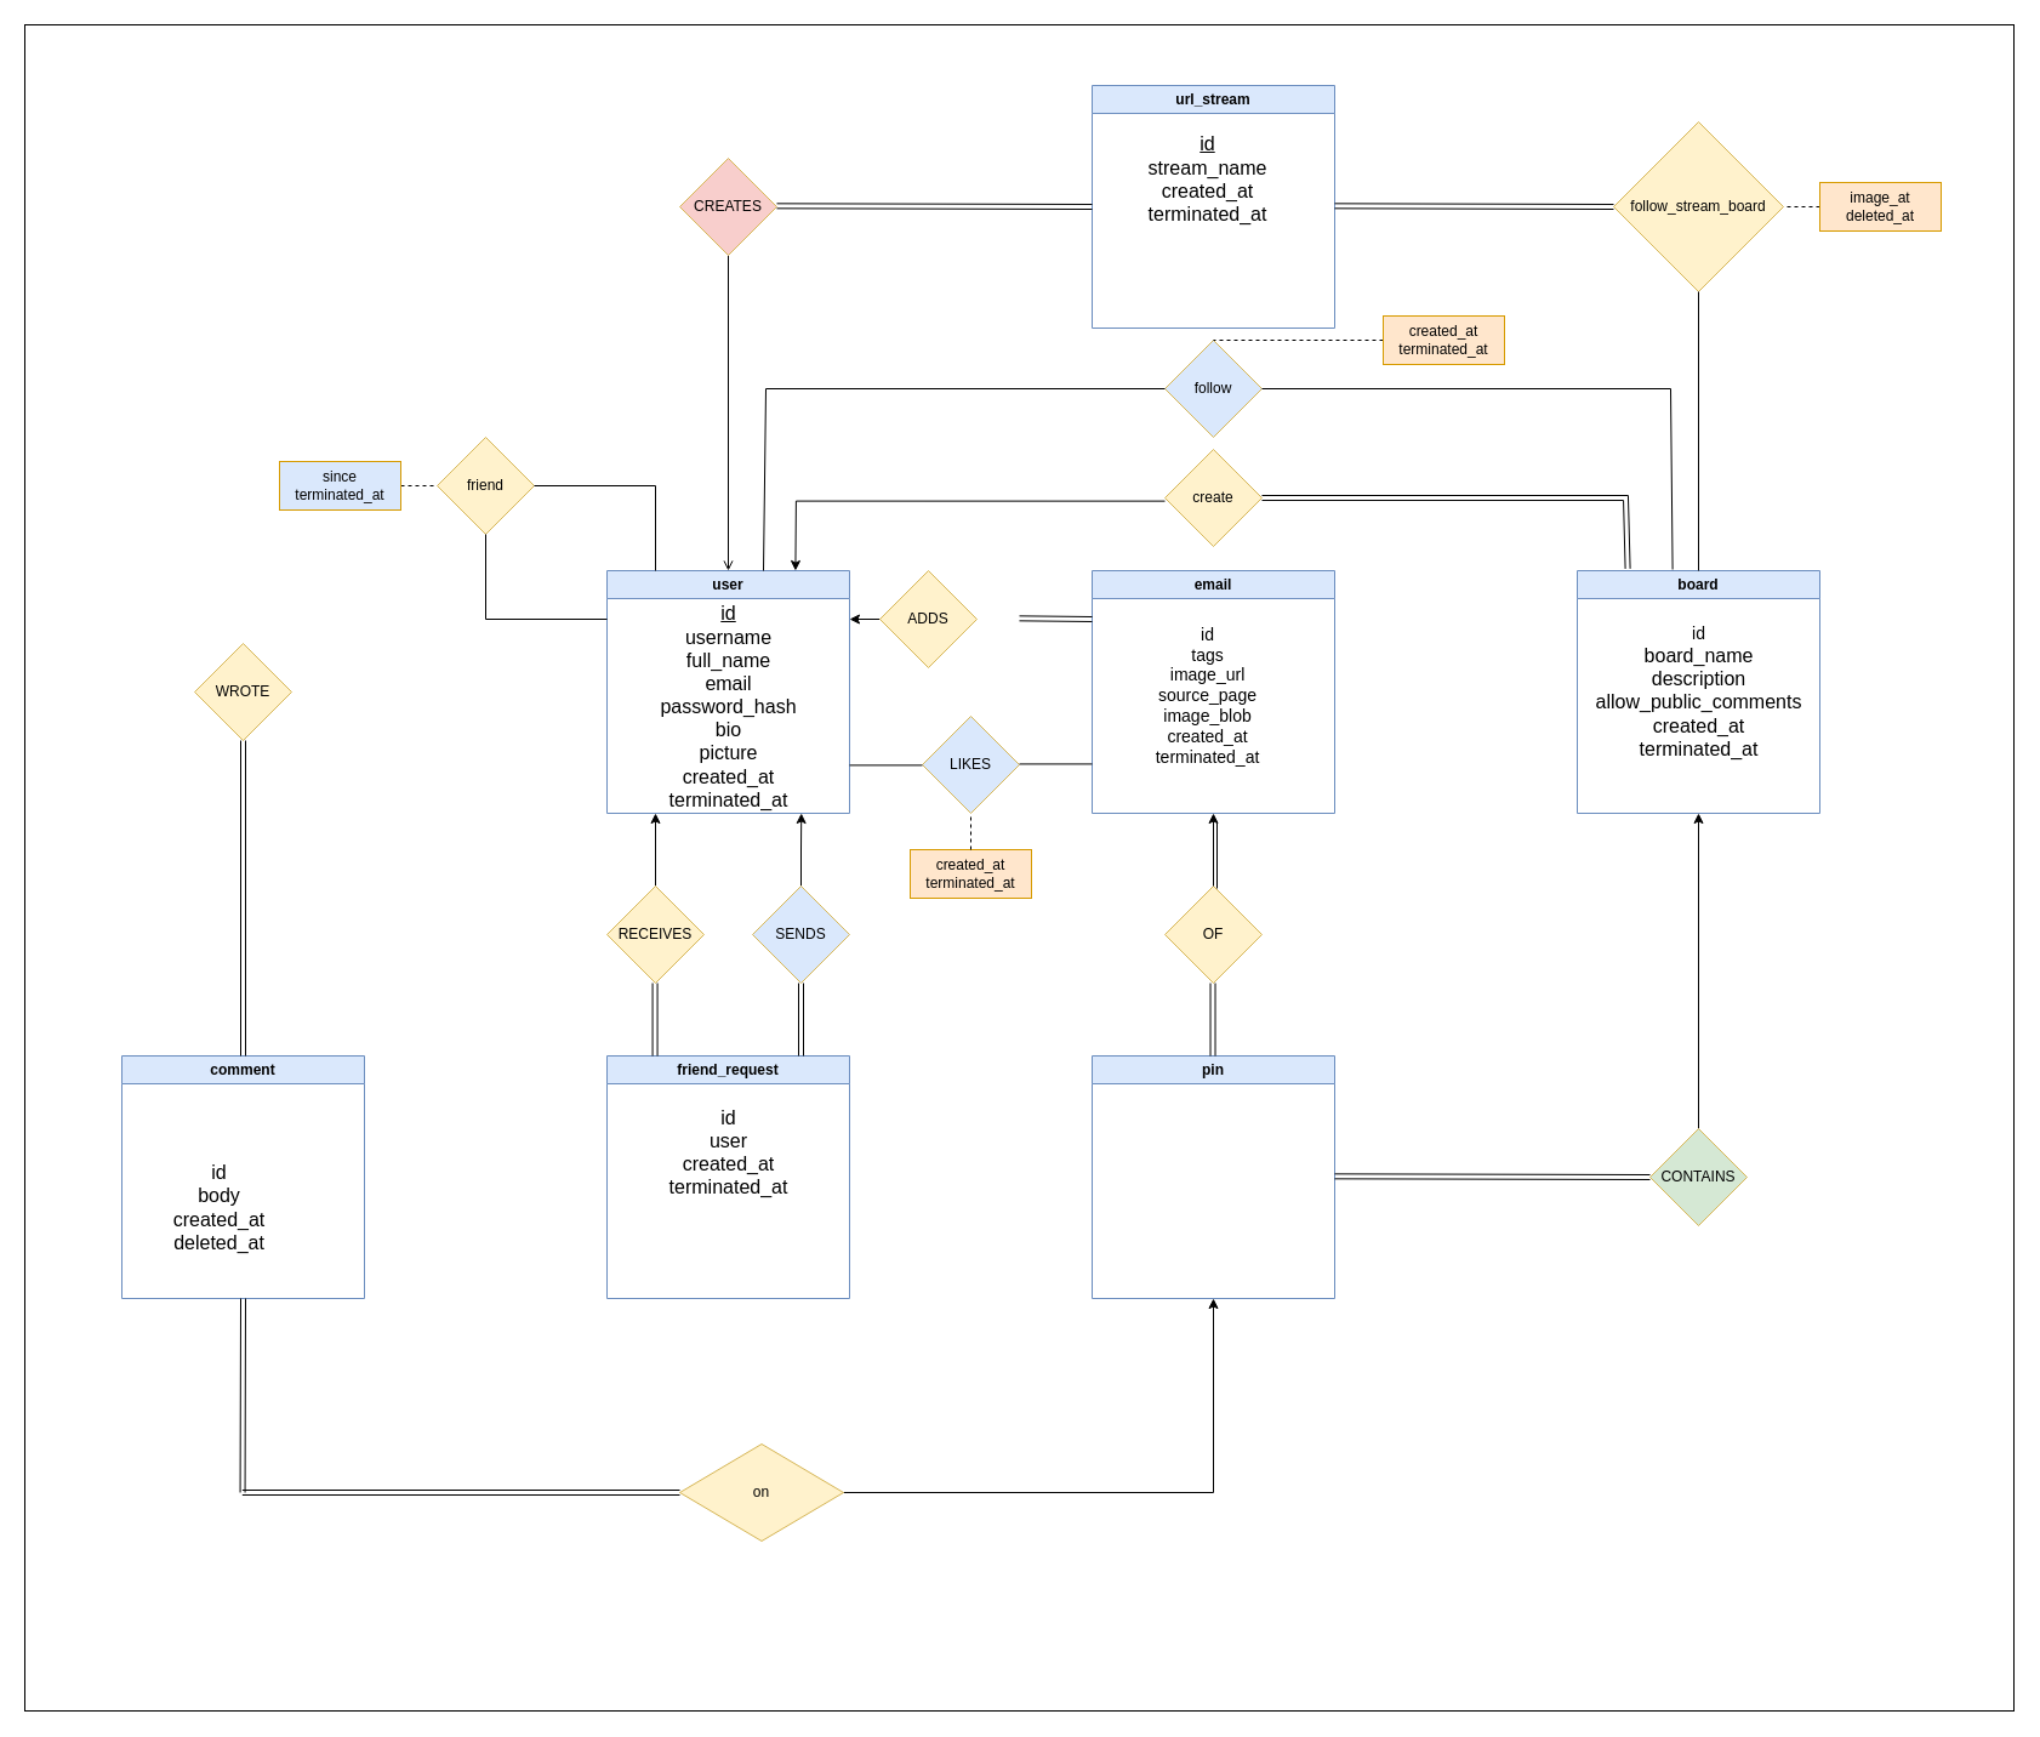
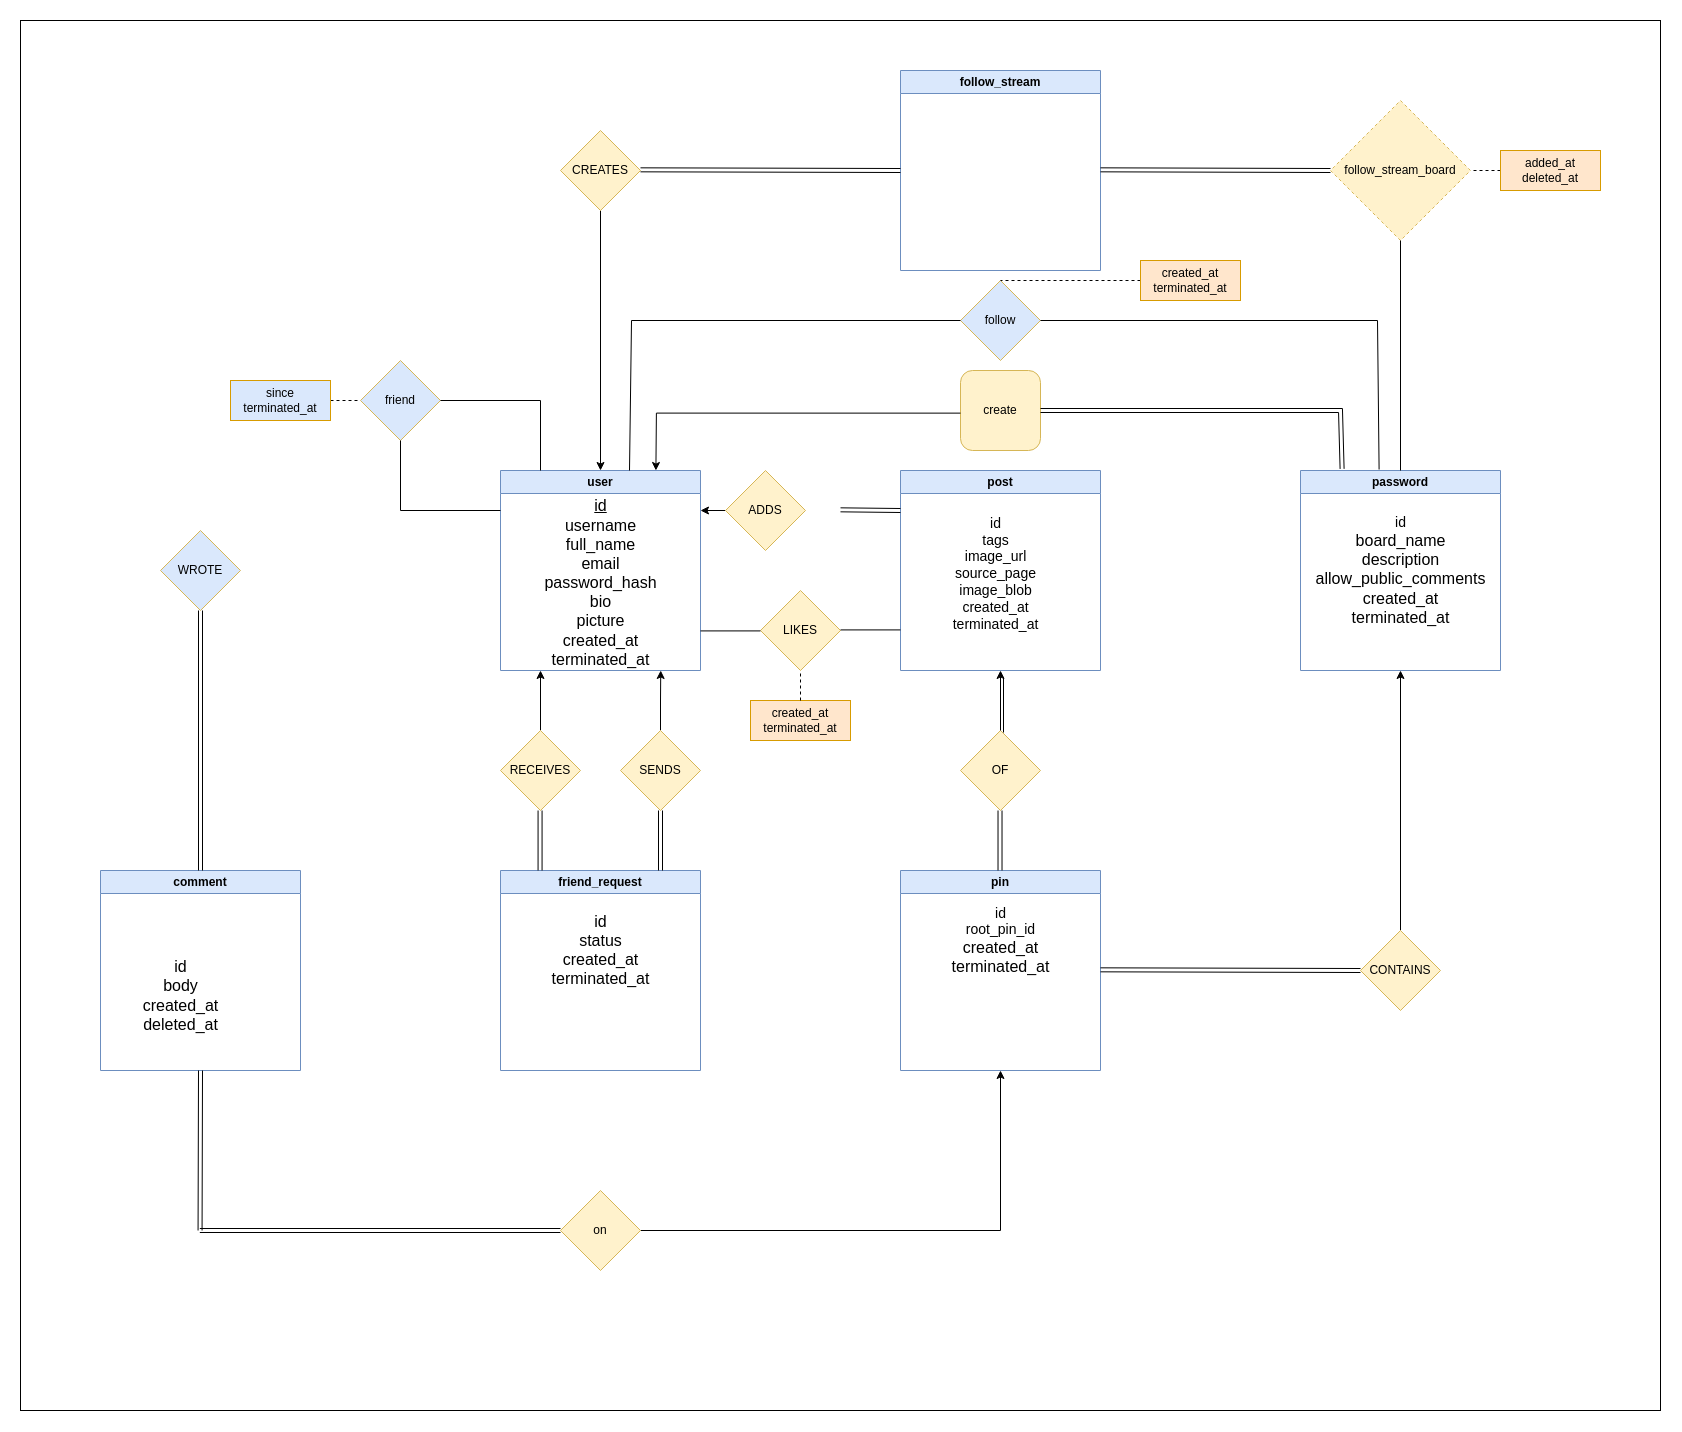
- <mxCell id="15" value="url_stream" style="swimlane;whiteSpace=wrap;html=1;fillColor=#dae8fc;strokeColor=#6c8ebf;" parent="1" vertex="1"><mxGeometry x="900" y="70" width="200" height="200" as="geometry" /></mxCell>
+ <mxCell id="15" value="follow_stream" style="swimlane;whiteSpace=wrap;html=1;fillColor=#dae8fc;strokeColor=#6c8ebf;" parent="1" vertex="1"><mxGeometry x="900" y="70" width="200" height="200" as="geometry" /></mxCell>
- <mxCell id="16" value="&lt;div&gt;&lt;br&gt;&lt;/div&gt;&lt;div&gt;&lt;font size=&quot;3&quot;&gt;&lt;u&gt;id&lt;/u&gt;&lt;/font&gt;&lt;/div&gt;&lt;div&gt;&lt;font size=&quot;3&quot;&gt;stream_name&lt;/font&gt;&lt;/div&gt;&lt;div&gt;&lt;font size=&quot;3&quot;&gt;created_at&lt;/font&gt;&lt;/div&gt;&lt;div&gt;&lt;font size=&quot;3&quot;&gt;terminated_at&lt;/font&gt;&lt;/div&gt;" style="text;html=1;align=center;verticalAlign=middle;resizable=0;points=[];autosize=1;strokeColor=none;fillColor=none;" parent="15" vertex="1"><mxGeometry x="35" y="20" width="120" height="100" as="geometry" /></mxCell>
- <mxCell id="22" value="CREATES" style="rhombus;whiteSpace=wrap;html=1;fillColor=#f8cecc;strokeColor=#d6b656;" parent="1" vertex="1"><mxGeometry x="560" y="130" width="80" height="80" as="geometry" /></mxCell>
+ <mxCell id="22" value="CREATES" style="rhombus;whiteSpace=wrap;html=1;fillColor=#fff2cc;strokeColor=#d6b656;" parent="1" vertex="1"><mxGeometry x="560" y="130" width="80" height="80" as="geometry" /></mxCell>
- <mxCell id="23" value="follow_stream_board" style="rhombus;whiteSpace=wrap;html=1;fillColor=#fff2cc;strokeColor=#d6b656;" parent="1" vertex="1"><mxGeometry x="1330" y="100" width="140" height="140" as="geometry" /></mxCell>
+ <mxCell id="23" value="follow_stream_board" style="rhombus;whiteSpace=wrap;html=1;fillColor=#fff2cc;strokeColor=#d6b656;dashed=1;" parent="1" vertex="1"><mxGeometry x="1330" y="100" width="140" height="140" as="geometry" /></mxCell>
- <mxCell id="64" value="&lt;div&gt;image_at&lt;/div&gt;deleted_at" style="rounded=0;whiteSpace=wrap;html=1;fillColor=#ffe6cc;strokeColor=#d79b00;" vertex="1" parent="1"><mxGeometry x="1500" y="150" width="100" height="40" as="geometry" /></mxCell>
+ <mxCell id="64" value="&lt;div&gt;added_at&lt;/div&gt;deleted_at" style="rounded=0;whiteSpace=wrap;html=1;fillColor=#ffe6cc;strokeColor=#d79b00;" vertex="1" parent="1"><mxGeometry x="1500" y="150" width="100" height="40" as="geometry" /></mxCell>
- <mxCell id="34" value="friend" style="rhombus;whiteSpace=wrap;html=1;fillColor=#fff2cc;strokeColor=#d6b656;" parent="1" vertex="1"><mxGeometry x="360" y="360" width="80" height="80" as="geometry" /></mxCell>
+ <mxCell id="34" value="friend" style="rhombus;whiteSpace=wrap;html=1;fillColor=#dae8fc;strokeColor=#d6b656;" parent="1" vertex="1"><mxGeometry x="360" y="360" width="80" height="80" as="geometry" /></mxCell>
- <mxCell id="20" value="create" style="rhombus;whiteSpace=wrap;html=1;fillColor=#fff2cc;strokeColor=#d6b656;" parent="1" vertex="1"><mxGeometry x="960" y="370" width="80" height="80" as="geometry" /></mxCell>
+ <mxCell id="20" value="create" style="whiteSpace=wrap;html=1;fillColor=#fff2cc;strokeColor=#d6b656;rounded=1;" parent="1" vertex="1"><mxGeometry x="960" y="370" width="80" height="80" as="geometry" /></mxCell>
- <mxCell id="21" style="edgeStyle=orthogonalEdgeStyle;rounded=0;orthogonalLoop=1;jettySize=auto;html=1;exitX=0.5;exitY=1;exitDx=0;exitDy=0;endArrow=open;" parent="1" source="22" target="3" edge="1"><mxGeometry relative="1" as="geometry" /></mxCell>
+ <mxCell id="21" style="edgeStyle=orthogonalEdgeStyle;rounded=0;orthogonalLoop=1;jettySize=auto;html=1;exitX=0.5;exitY=1;exitDx=0;exitDy=0;" parent="1" source="22" target="3" edge="1"><mxGeometry relative="1" as="geometry" /></mxCell>
- <mxCell id="5" value="email" style="swimlane;whiteSpace=wrap;html=1;startSize=23;fillColor=#dae8fc;strokeColor=#6c8ebf;" parent="1" vertex="1"><mxGeometry x="900" y="470" width="200" height="200" as="geometry" /></mxCell>
+ <mxCell id="5" value="post" style="swimlane;whiteSpace=wrap;html=1;startSize=23;fillColor=#dae8fc;strokeColor=#6c8ebf;" parent="1" vertex="1"><mxGeometry x="900" y="470" width="200" height="200" as="geometry" /></mxCell>
- <mxCell id="7" value="board" style="swimlane;whiteSpace=wrap;html=1;fillColor=#dae8fc;strokeColor=#6c8ebf;" parent="1" vertex="1"><mxGeometry x="1300" y="470" width="200" height="200" as="geometry" /></mxCell>
+ <mxCell id="7" value="password" style="swimlane;whiteSpace=wrap;html=1;fillColor=#dae8fc;strokeColor=#6c8ebf;" parent="1" vertex="1"><mxGeometry x="1300" y="470" width="200" height="200" as="geometry" /></mxCell>
- <mxCell id="29" value="WROTE" style="rhombus;whiteSpace=wrap;html=1;fillColor=#fff2cc;strokeColor=#d6b656;" parent="1" vertex="1"><mxGeometry x="160" y="530" width="80" height="80" as="geometry" /></mxCell>
+ <mxCell id="29" value="WROTE" style="rhombus;whiteSpace=wrap;html=1;fillColor=#dae8fc;strokeColor=#d6b656;" parent="1" vertex="1"><mxGeometry x="160" y="530" width="80" height="80" as="geometry" /></mxCell>
- <mxCell id="19" value="LIKES" style="rhombus;whiteSpace=wrap;html=1;fillColor=#dae8fc;strokeColor=#d6b656;" parent="1" vertex="1"><mxGeometry x="760" y="590" width="80" height="80" as="geometry" /></mxCell>
+ <mxCell id="19" value="LIKES" style="rhombus;whiteSpace=wrap;html=1;fillColor=#fff2cc;strokeColor=#d6b656;" parent="1" vertex="1"><mxGeometry x="760" y="590" width="80" height="80" as="geometry" /></mxCell>
- <mxCell id="33" value="SENDS" style="rhombus;whiteSpace=wrap;html=1;fillColor=#dae8fc;strokeColor=#d6b656;" parent="1" vertex="1"><mxGeometry x="620" y="730" width="80" height="80" as="geometry" /></mxCell>
+ <mxCell id="33" value="SENDS" style="rhombus;whiteSpace=wrap;html=1;fillColor=#fff2cc;strokeColor=#d6b656;" parent="1" vertex="1"><mxGeometry x="620" y="730" width="80" height="80" as="geometry" /></mxCell>
- <mxCell id="12" value="&lt;div&gt;&lt;br&gt;&lt;/div&gt;&lt;div&gt;&lt;br&gt;&lt;/div&gt;&lt;div&gt;&lt;font size=&quot;3&quot;&gt;id&lt;/font&gt;&lt;/div&gt;&lt;div&gt;&lt;font size=&quot;3&quot;&gt;user&lt;/font&gt;&lt;/div&gt;&lt;div&gt;&lt;font size=&quot;3&quot;&gt;created_at&lt;/font&gt;&lt;/div&gt;&lt;div&gt;&lt;font size=&quot;3&quot;&gt;terminated_at&lt;/font&gt;&lt;/div&gt;" style="text;html=1;align=center;verticalAlign=middle;resizable=0;points=[];autosize=1;strokeColor=none;fillColor=none;" parent="11" vertex="1"><mxGeometry x="40" y="5" width="120" height="120" as="geometry" /></mxCell>
+ <mxCell id="12" value="&lt;div&gt;&lt;br&gt;&lt;/div&gt;&lt;div&gt;&lt;br&gt;&lt;/div&gt;&lt;div&gt;&lt;font size=&quot;3&quot;&gt;id&lt;/font&gt;&lt;/div&gt;&lt;div&gt;&lt;font size=&quot;3&quot;&gt;status&lt;/font&gt;&lt;/div&gt;&lt;div&gt;&lt;font size=&quot;3&quot;&gt;created_at&lt;/font&gt;&lt;/div&gt;&lt;div&gt;&lt;font size=&quot;3&quot;&gt;terminated_at&lt;/font&gt;&lt;/div&gt;" style="text;html=1;align=center;verticalAlign=middle;resizable=0;points=[];autosize=1;strokeColor=none;fillColor=none;" parent="11" vertex="1"><mxGeometry x="40" y="5" width="120" height="120" as="geometry" /></mxCell>
+ <mxCell id="14" value="&lt;div&gt;&lt;font style=&quot;font-size: 14px;&quot;&gt;id&lt;/font&gt;&lt;/div&gt;&lt;div&gt;&lt;font style=&quot;font-size: 14px;&quot;&gt;root_pin_id&lt;/font&gt;&lt;/div&gt;&lt;div&gt;&lt;font size=&quot;3&quot;&gt;created_at&lt;/font&gt;&lt;/div&gt;&lt;div&gt;&lt;font size=&quot;3&quot;&gt;terminated_at&lt;/font&gt;&lt;/div&gt;" style="text;html=1;align=center;verticalAlign=middle;resizable=0;points=[];autosize=1;strokeColor=none;fillColor=none;" parent="13" vertex="1"><mxGeometry x="40" y="25" width="120" height="90" as="geometry" /></mxCell>
- <mxCell id="26" value="CONTAINS" style="rhombus;whiteSpace=wrap;html=1;fillColor=#d5e8d4;strokeColor=#d6b656;" parent="1" vertex="1"><mxGeometry x="1360" y="930" width="80" height="80" as="geometry" /></mxCell>
+ <mxCell id="26" value="CONTAINS" style="rhombus;whiteSpace=wrap;html=1;fillColor=#fff2cc;strokeColor=#d6b656;" parent="1" vertex="1"><mxGeometry x="1360" y="930" width="80" height="80" as="geometry" /></mxCell>
- <mxCell id="28" value="on" style="rhombus;whiteSpace=wrap;html=1;fillColor=#fff2cc;strokeColor=#d6b656;" parent="1" vertex="1"><mxGeometry x="560" y="1190" width="135" height="80" as="geometry" /></mxCell>
+ <mxCell id="28" value="on" style="rhombus;whiteSpace=wrap;html=1;fillColor=#fff2cc;strokeColor=#d6b656;" parent="1" vertex="1"><mxGeometry x="560" y="1190" width="80" height="80" as="geometry" /></mxCell>
